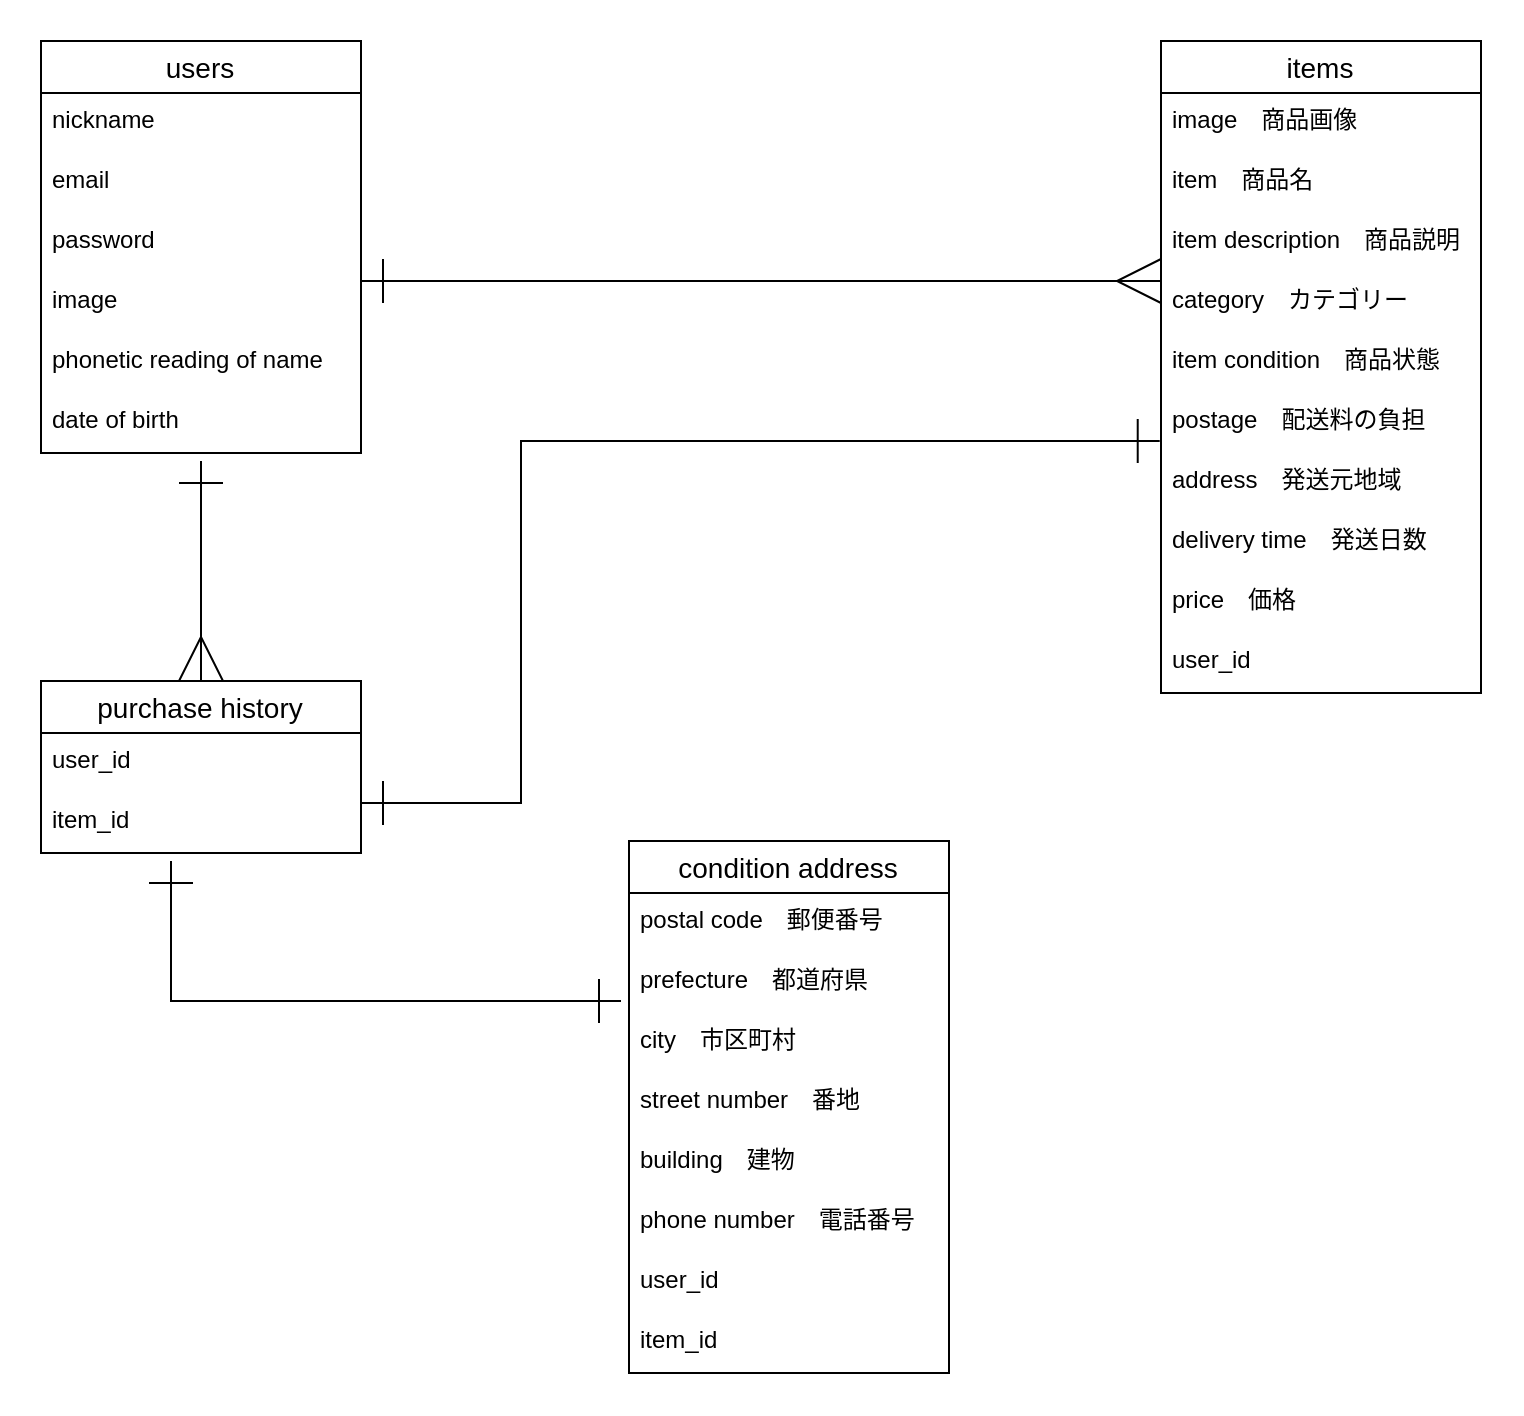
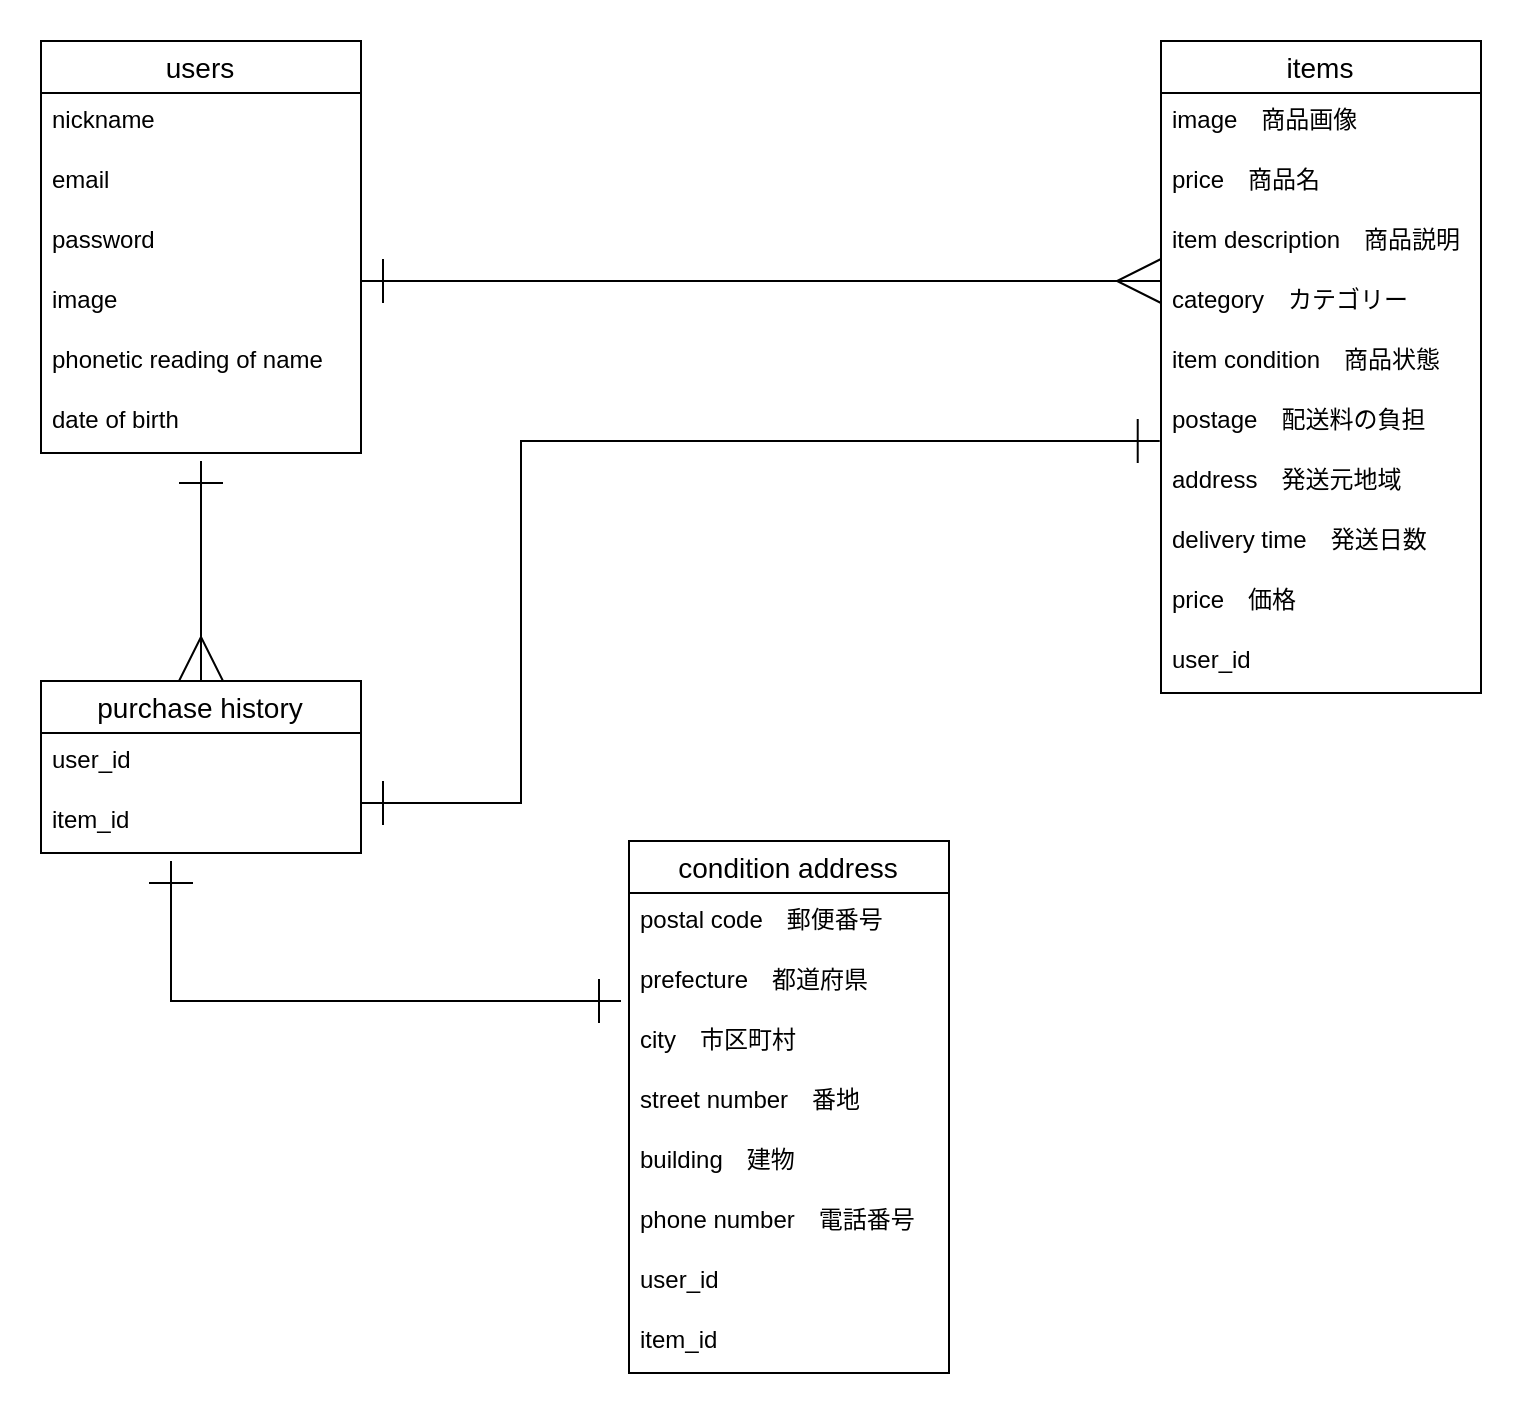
- <mxCell id="11" value="item　商品名" style="text;strokeColor=none;fillColor=none;spacingLeft=4;spacingRight=4;overflow=hidden;rotatable=0;points=[[0,0.5],[1,0.5]];portConstraint=eastwest;fontSize=12;" parent="9" vertex="1"><mxGeometry y="56" width="160" height="30" as="geometry" /></mxCell>
+ <mxCell id="11" value="price　商品名" style="text;strokeColor=none;fillColor=none;spacingLeft=4;spacingRight=4;overflow=hidden;rotatable=0;points=[[0,0.5],[1,0.5]];portConstraint=eastwest;fontSize=12;" parent="9" vertex="1"><mxGeometry y="56" width="160" height="30" as="geometry" /></mxCell>
